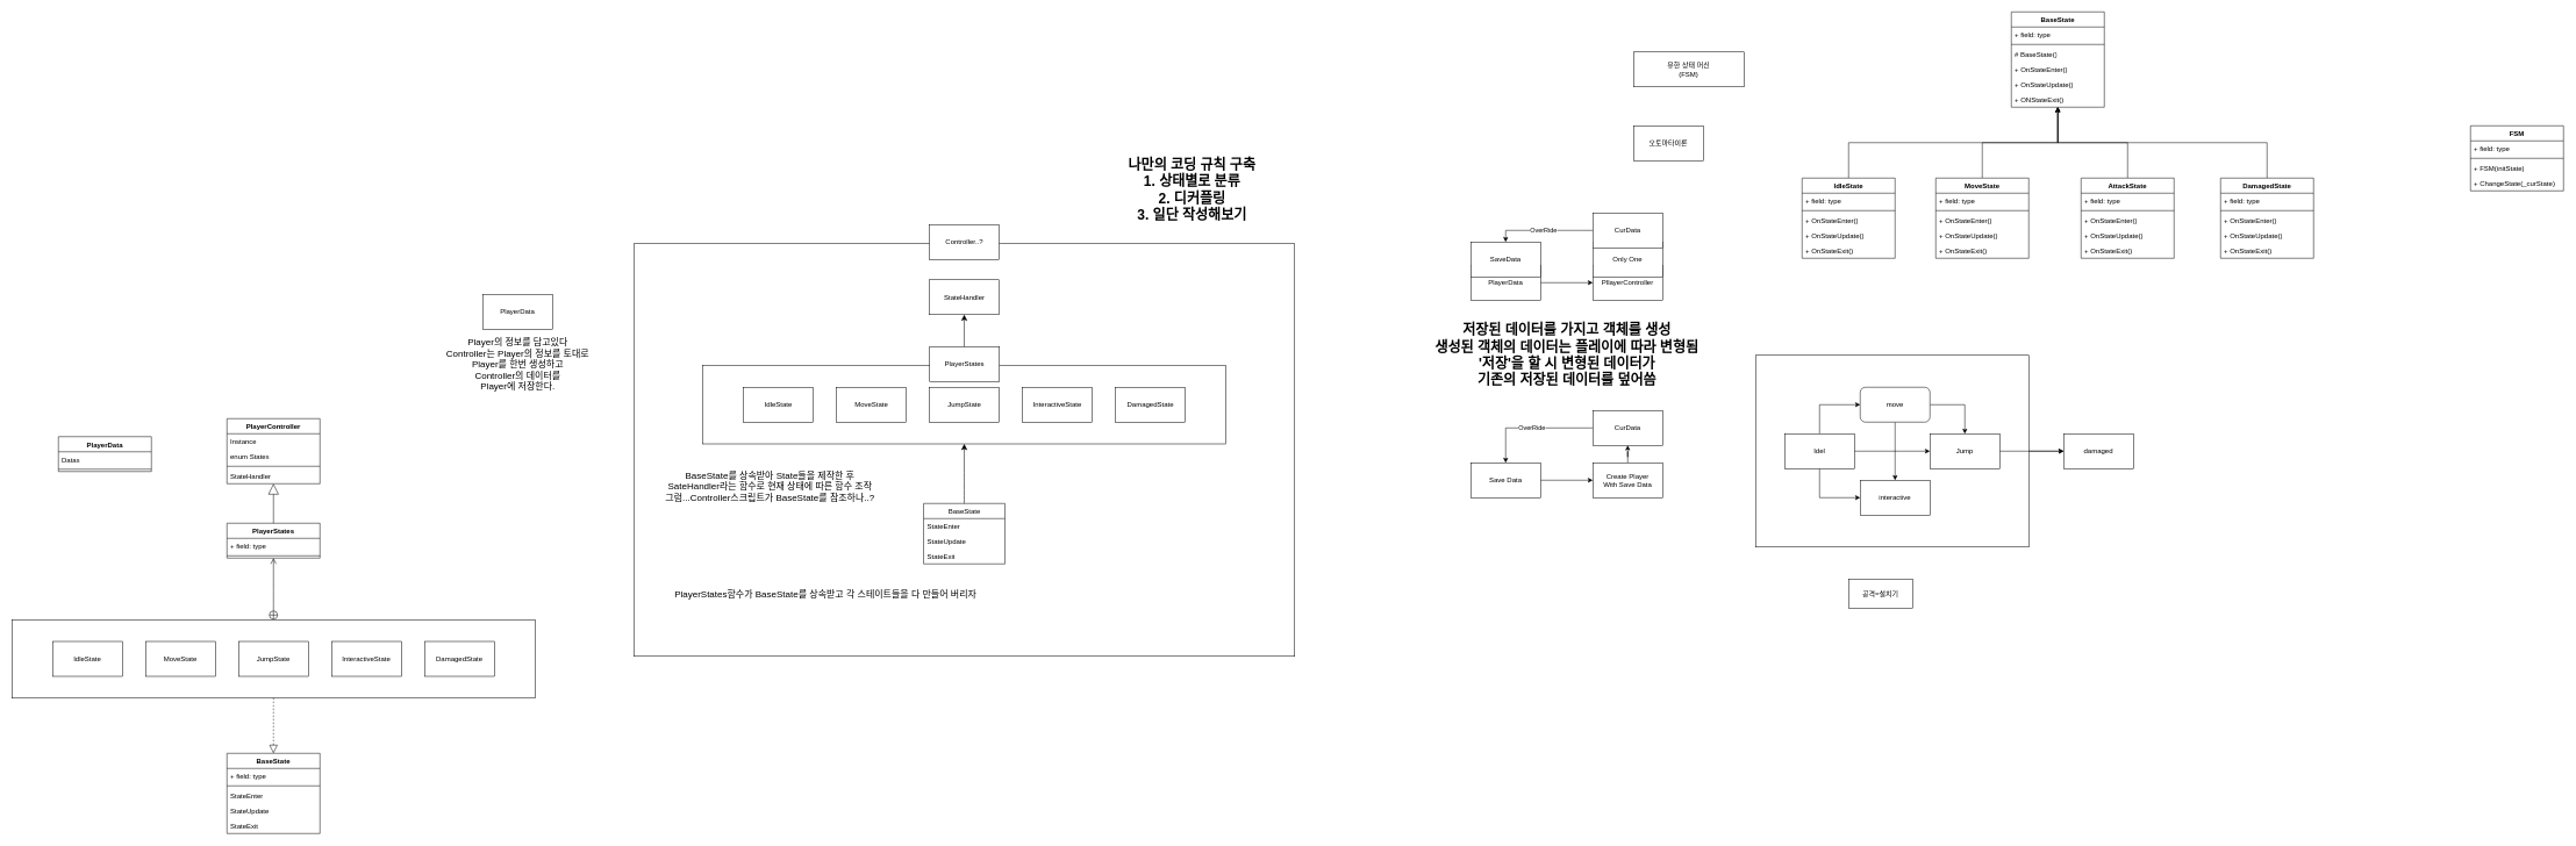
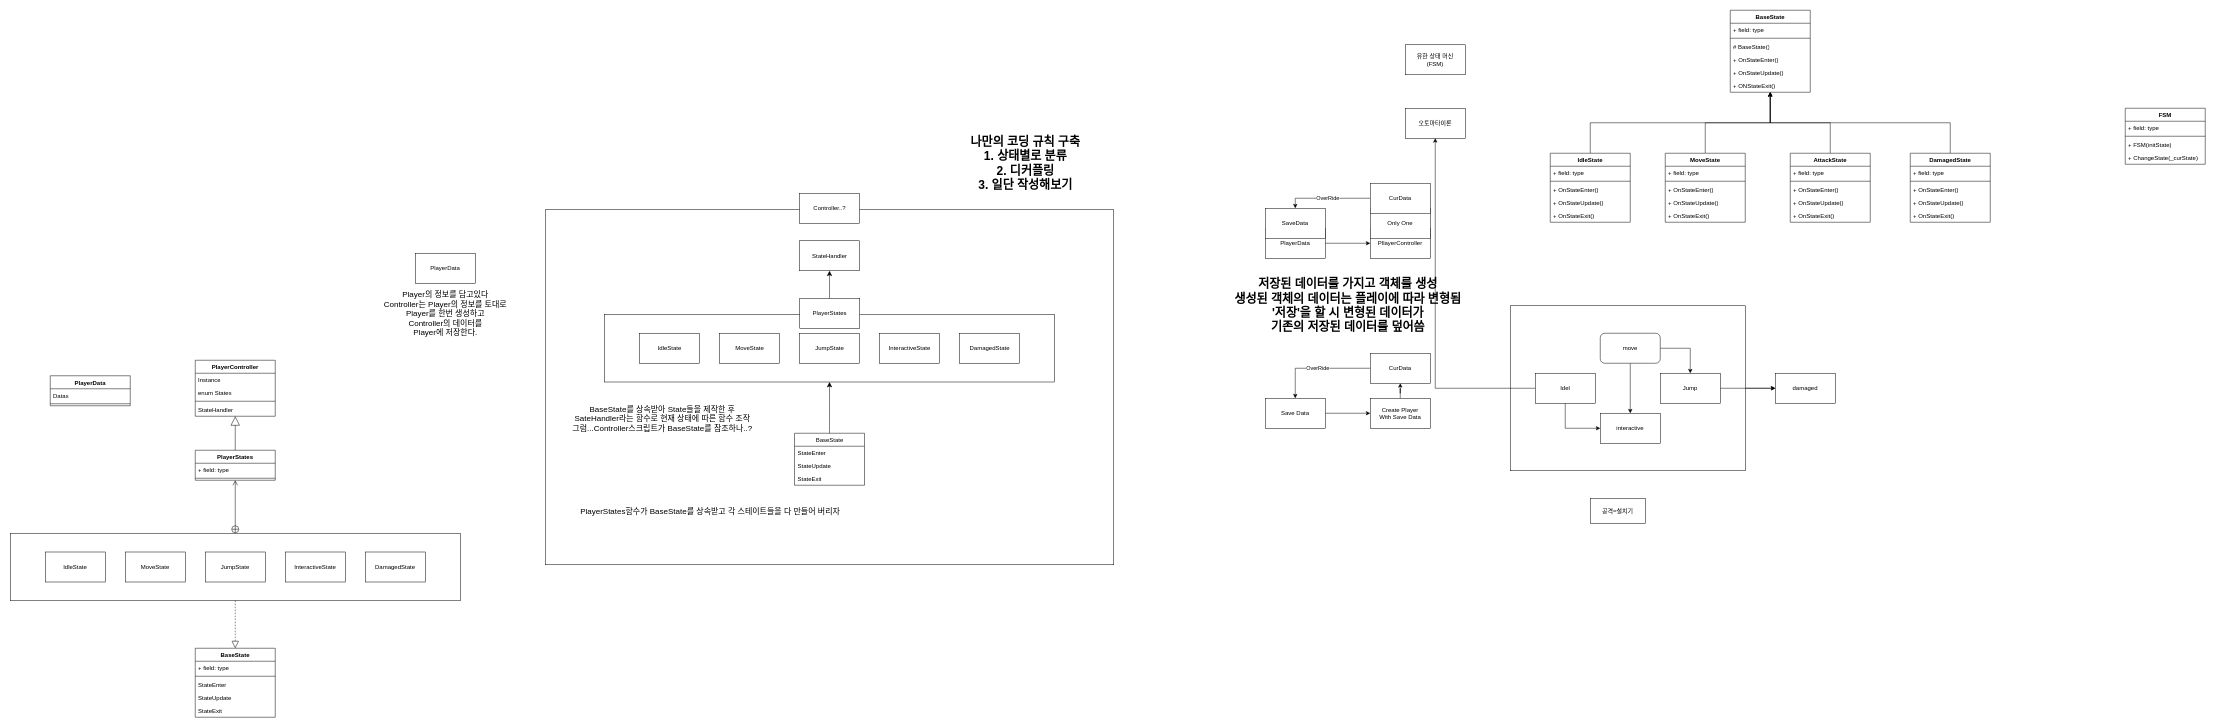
- <mxCell id="44" value="유한 상태 머신&lt;div&gt;(FSM)&lt;/div&gt;" style="rounded=0;whiteSpace=wrap;html=1;" parent="1" vertex="1"><mxGeometry x="2810" y="89" width="190" height="60" as="geometry" /></mxCell>
+ <mxCell id="44" value="유한 상태 머신&lt;div&gt;(FSM)&lt;/div&gt;" style="rounded=0;whiteSpace=wrap;html=1;" parent="1" vertex="1"><mxGeometry x="2810" y="89" width="120" height="60" as="geometry" /></mxCell>
- <mxCell id="46" style="edgeStyle=orthogonalEdgeStyle;rounded=0;orthogonalLoop=1;jettySize=auto;html=1;entryX=0;entryY=0.5;entryDx=0;entryDy=0;exitX=0.5;exitY=0;exitDx=0;exitDy=0;" parent="1" source="49" target="52" edge="1"><mxGeometry relative="1" as="geometry"><mxPoint x="3020" y="736" as="sourcePoint" /><mxPoint x="3120" y="616" as="targetPoint" /></mxGeometry></mxCell>
- <mxCell id="47" style="edgeStyle=orthogonalEdgeStyle;rounded=0;orthogonalLoop=1;jettySize=auto;html=1;entryX=0;entryY=0.5;entryDx=0;entryDy=0;" parent="1" source="49" target="54" edge="1"><mxGeometry relative="1" as="geometry" /></mxCell>
+ <mxCell id="47" style="edgeStyle=orthogonalEdgeStyle;rounded=0;orthogonalLoop=1;jettySize=auto;html=1;" parent="1" source="49" target="45" edge="1"><mxGeometry relative="1" as="geometry" /></mxCell>
